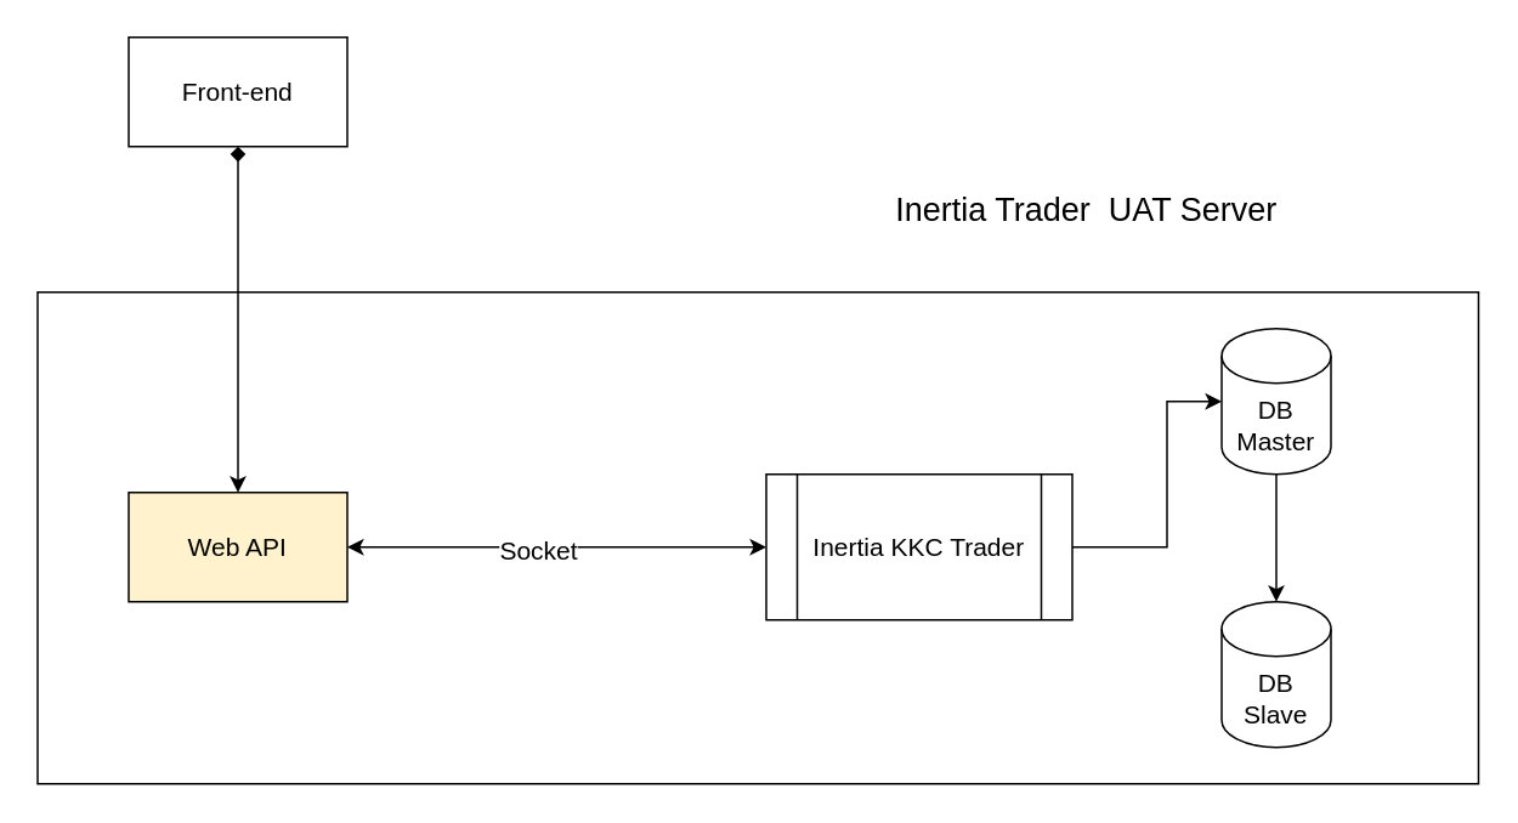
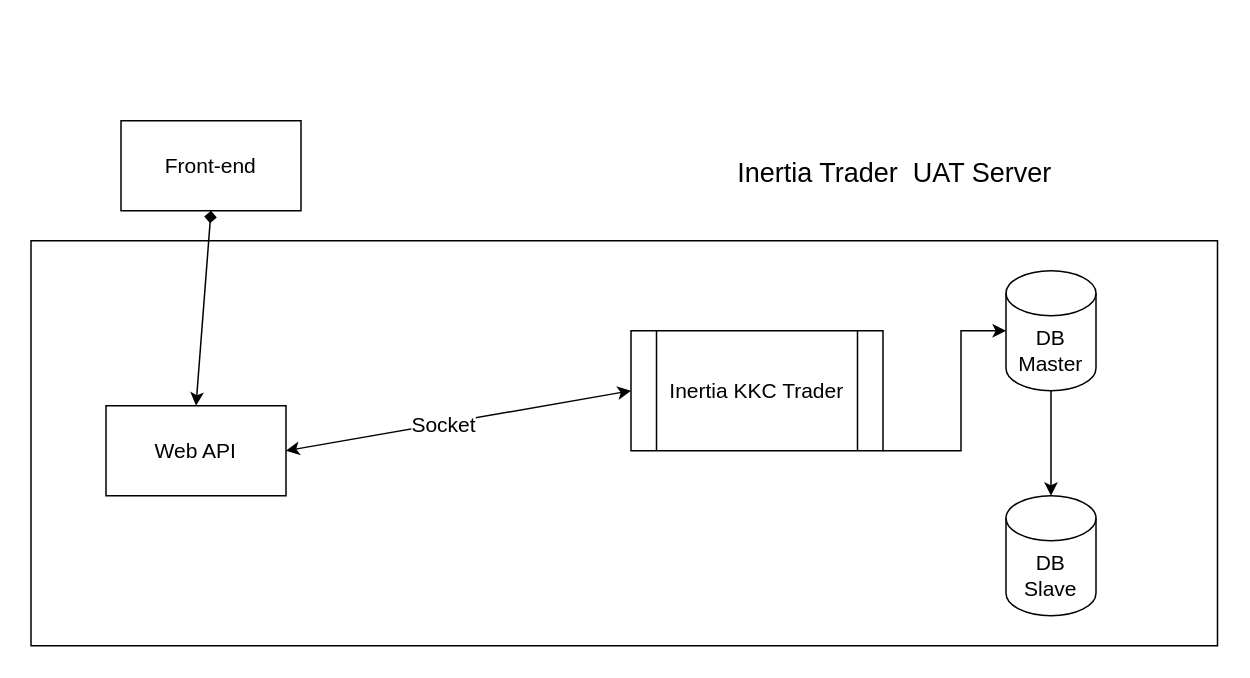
- <mxCell id="12" value="&lt;font style=&quot;font-size: 14px&quot;&gt;Front-end&lt;/font&gt;" style="rounded=0;whiteSpace=wrap;html=1;" parent="1" vertex="1"><mxGeometry x="70" y="20" width="120" height="60" as="geometry" /></mxCell>
+ <mxCell id="12" value="&lt;font style=&quot;font-size: 14px&quot;&gt;Front-end&lt;/font&gt;" style="rounded=0;whiteSpace=wrap;html=1;" parent="1" vertex="1"><mxGeometry x="80" y="80" width="120" height="60" as="geometry" /></mxCell>
- <mxCell id="4" value="&lt;font style=&quot;font-size: 14px&quot;&gt;Web API&lt;/font&gt;" style="rounded=0;whiteSpace=wrap;html=1;fillColor=#fff2cc;" parent="1" vertex="1"><mxGeometry x="70" y="270" width="120" height="60" as="geometry" /></mxCell>
+ <mxCell id="4" value="&lt;font style=&quot;font-size: 14px&quot;&gt;Web API&lt;/font&gt;" style="rounded=0;whiteSpace=wrap;html=1;" parent="1" vertex="1"><mxGeometry x="70" y="270" width="120" height="60" as="geometry" /></mxCell>
- <mxCell id="8" value="&lt;font style=&quot;font-size: 14px&quot;&gt;Inertia KKC Trader&lt;/font&gt;" style="shape=process;whiteSpace=wrap;html=1;backgroundOutline=1;" parent="1" vertex="1"><mxGeometry x="420" y="260" width="168" height="80" as="geometry" /></mxCell>
+ <mxCell id="8" value="&lt;font style=&quot;font-size: 14px&quot;&gt;Inertia KKC Trader&lt;/font&gt;" style="shape=process;whiteSpace=wrap;html=1;backgroundOutline=1;" parent="1" vertex="1"><mxGeometry x="420" y="220" width="168" height="80" as="geometry" /></mxCell>
